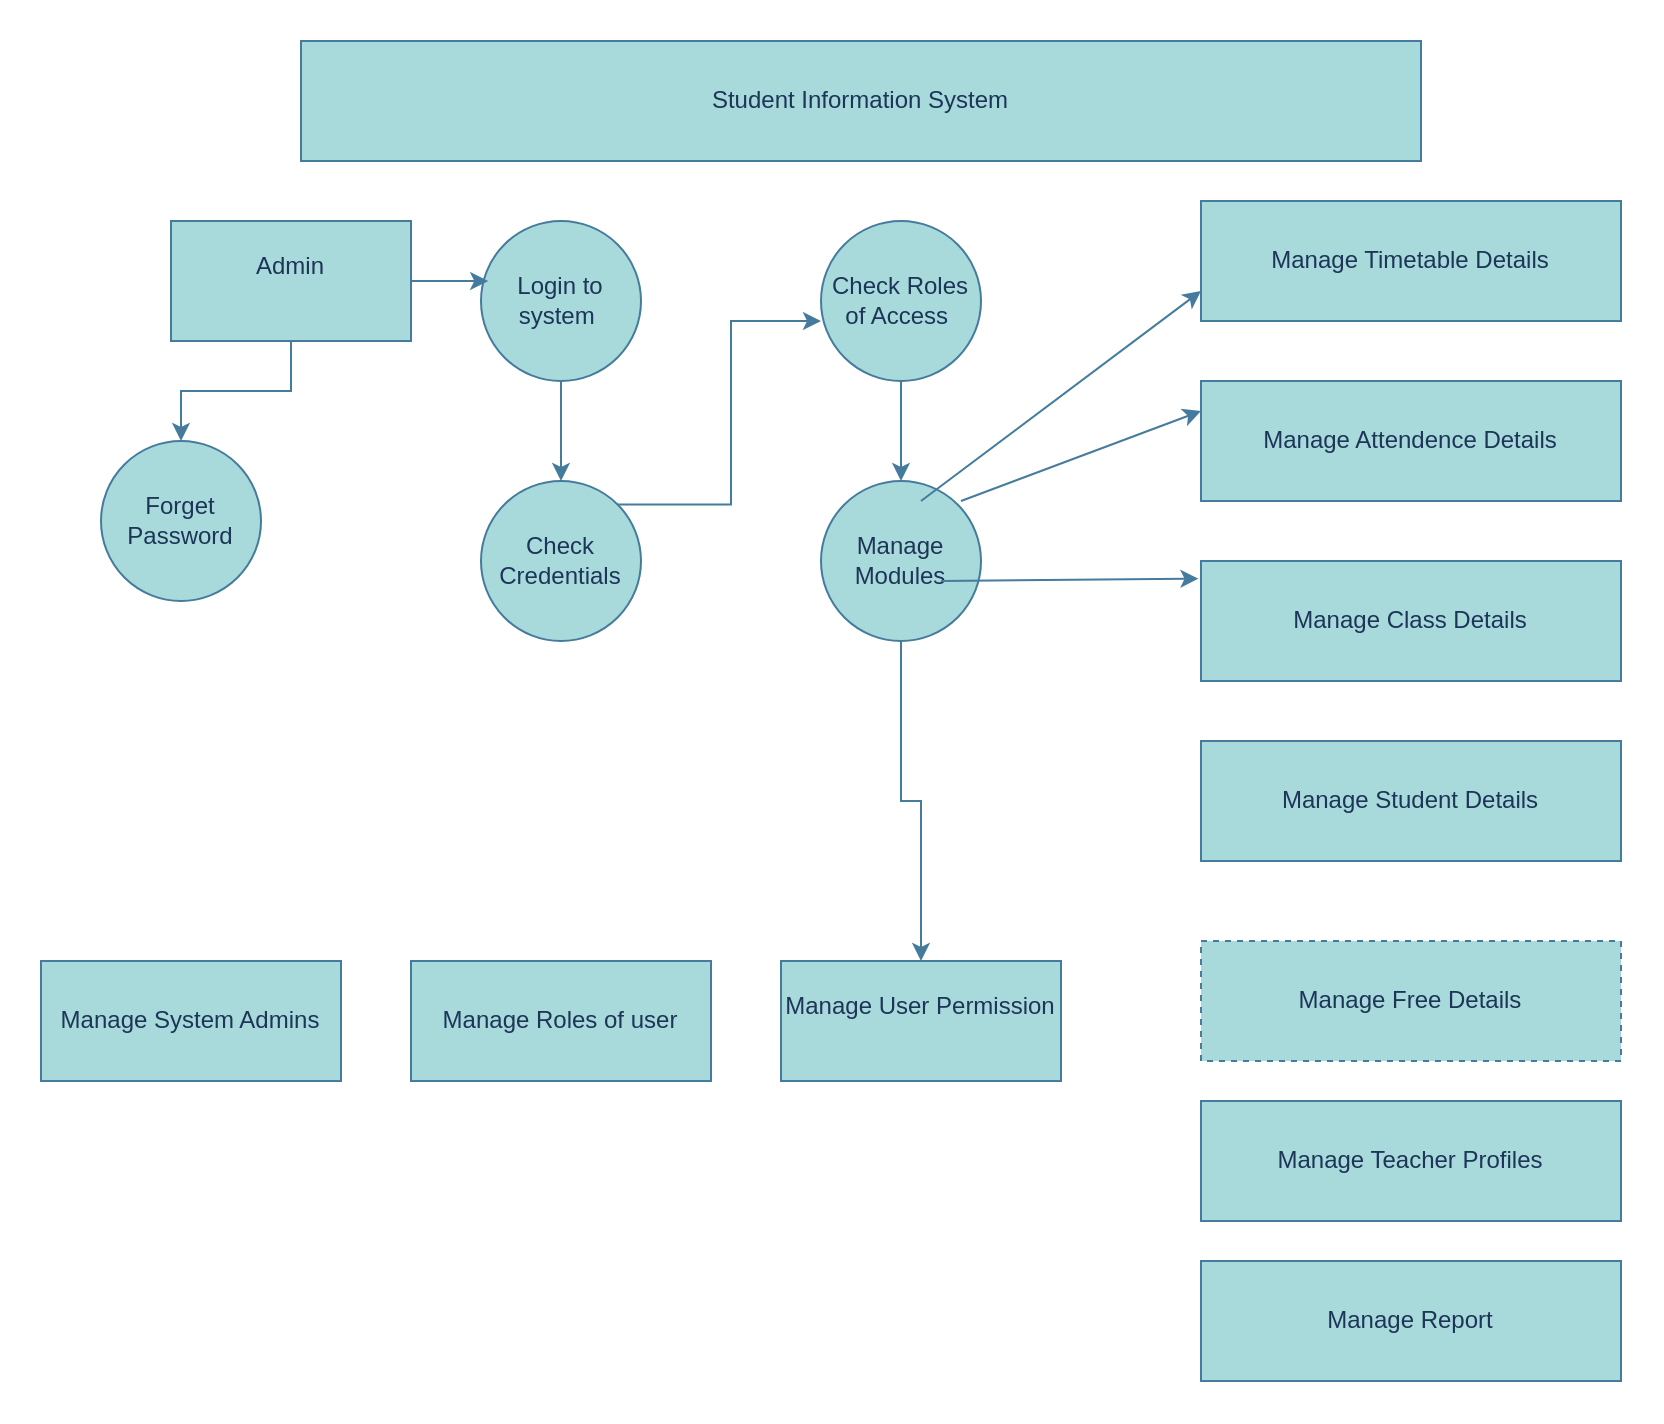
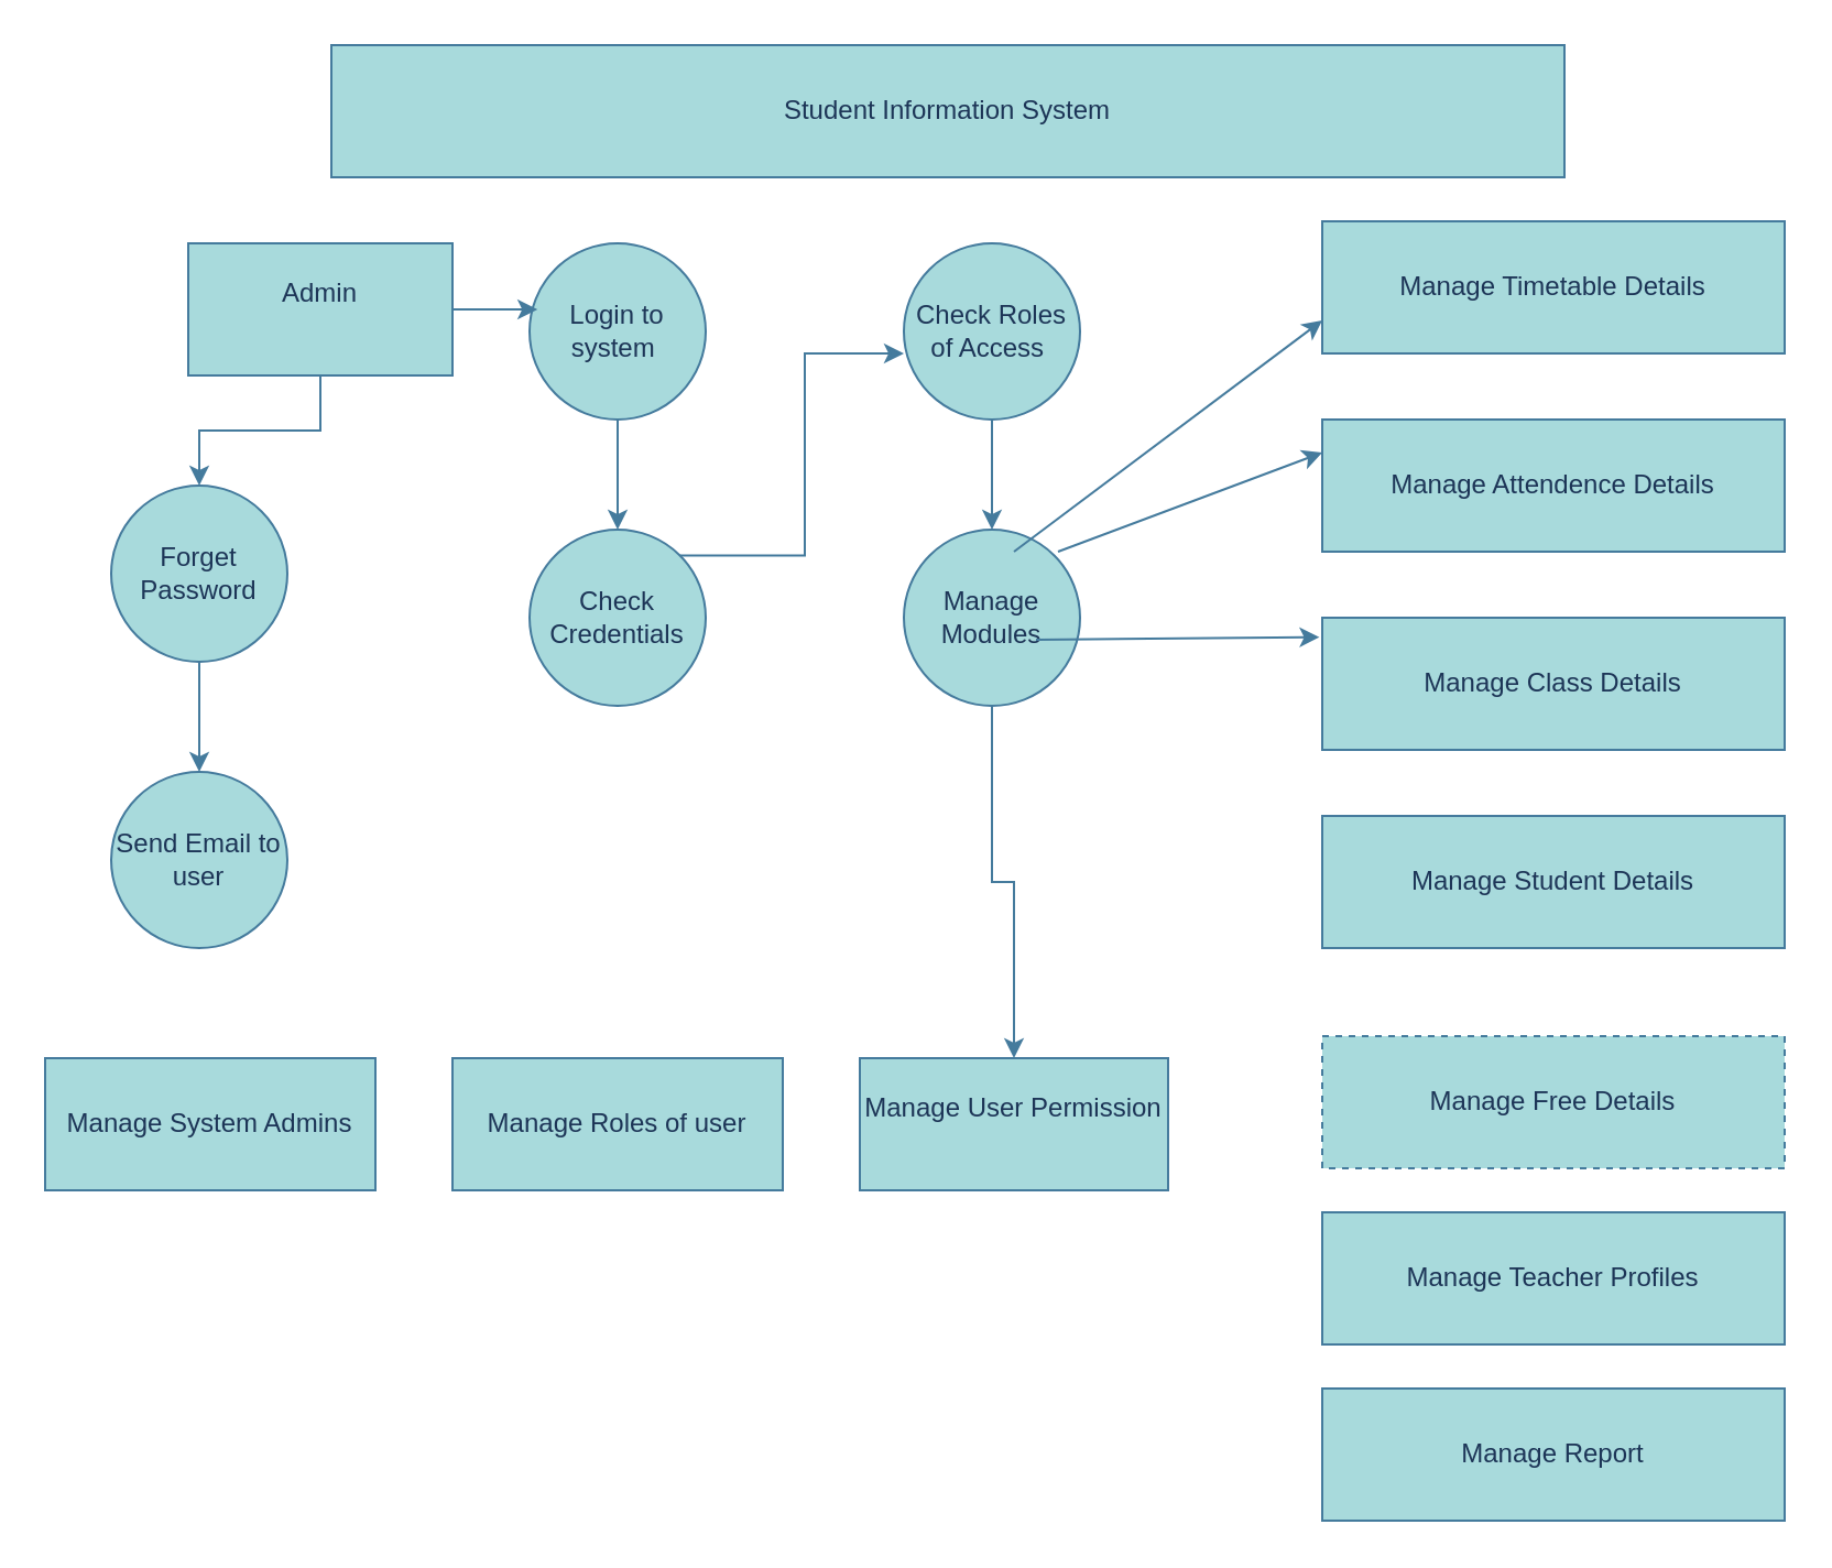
+ <mxCell id="7" style="edgeStyle=orthogonalEdgeStyle;rounded=0;orthogonalLoop=1;jettySize=auto;html=1;exitX=0.5;exitY=1;exitDx=0;exitDy=0;labelBackgroundColor=none;fontColor=default;strokeColor=#457B9D;" edge="1" parent="1" source="8" target="9"><mxGeometry relative="1" as="geometry" /></mxCell>
+ <mxCell id="9" value="Send Email to user" style="ellipse;whiteSpace=wrap;html=1;aspect=fixed;labelBackgroundColor=none;fillColor=#A8DADC;strokeColor=#457B9D;fontColor=#1D3557;" vertex="1" parent="1"><mxGeometry x="50" y="350" width="80" height="80" as="geometry" /></mxCell>
